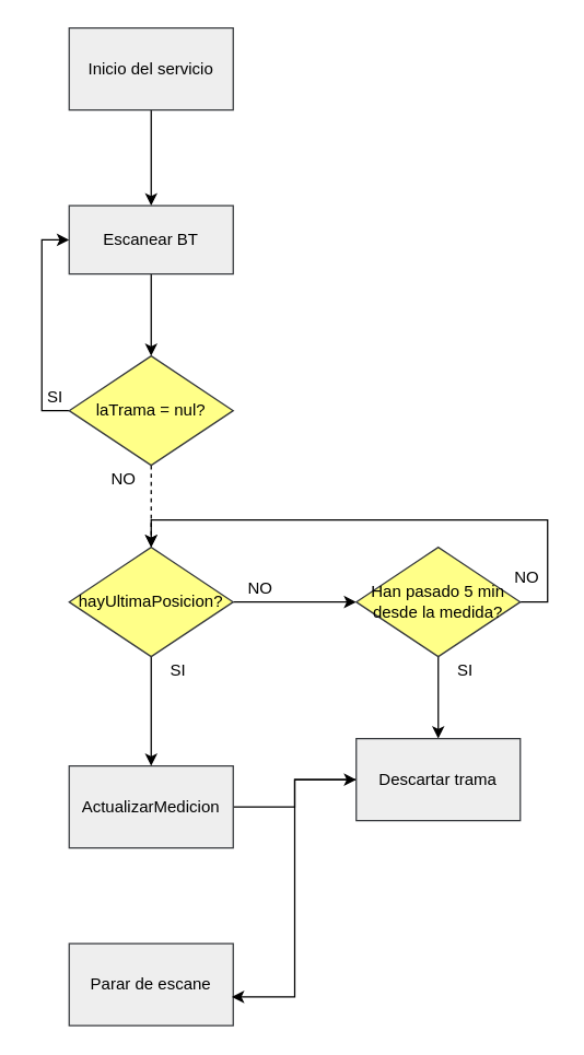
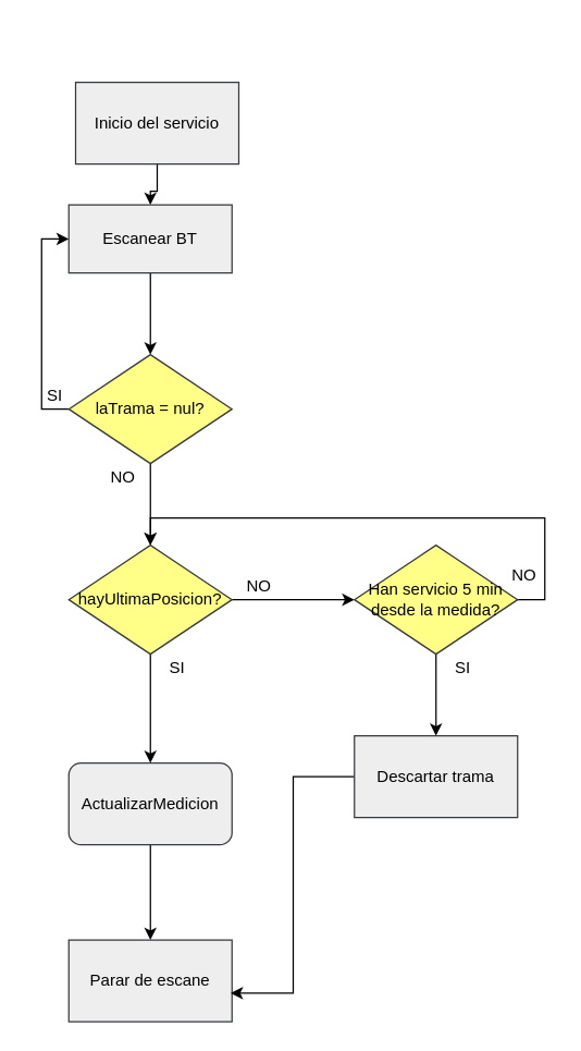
- <mxCell id="3" value="Inicio del servicio" style="rounded=0;whiteSpace=wrap;html=1;fillColor=#eeeeee;strokeColor=#36393d;" vertex="1" parent="1"><mxGeometry x="50" y="20" width="120" height="60" as="geometry" /></mxCell>
+ <mxCell id="3" value="Inicio del servicio" style="rounded=0;whiteSpace=wrap;html=1;fillColor=#eeeeee;strokeColor=#36393d;" vertex="1" parent="1"><mxGeometry x="55" y="60" width="120" height="60" as="geometry" /></mxCell>
- <mxCell id="6" style="edgeStyle=orthogonalEdgeStyle;rounded=0;orthogonalLoop=1;jettySize=auto;html=1;entryX=0.5;entryY=0;entryDx=0;entryDy=0;dashed=1;" edge="1" parent="1" source="8" target="14"><mxGeometry relative="1" as="geometry" /></mxCell>
+ <mxCell id="6" style="edgeStyle=orthogonalEdgeStyle;rounded=0;orthogonalLoop=1;jettySize=auto;html=1;entryX=0.5;entryY=0;entryDx=0;entryDy=0;" edge="1" parent="1" source="8" target="14"><mxGeometry relative="1" as="geometry" /></mxCell>
- <mxCell id="17" value="Han pasado 5 min desde la medida?" style="rhombus;whiteSpace=wrap;html=1;fillColor=#ffff88;strokeColor=#36393d;" vertex="1" parent="1"><mxGeometry x="260" y="400" width="120" height="80" as="geometry" /></mxCell>
+ <mxCell id="17" value="Han servicio 5 min desde la medida?" style="rhombus;whiteSpace=wrap;html=1;fillColor=#ffff88;strokeColor=#36393d;" vertex="1" parent="1"><mxGeometry x="260" y="400" width="120" height="80" as="geometry" /></mxCell>
- <mxCell id="10" value="ActualizarMedicion" style="rounded=0;whiteSpace=wrap;html=1;fillColor=#eeeeee;strokeColor=#36393d;" vertex="1" parent="1"><mxGeometry x="50" y="560" width="120" height="60" as="geometry" /></mxCell>
+ <mxCell id="10" value="ActualizarMedicion" style="whiteSpace=wrap;html=1;fillColor=#eeeeee;strokeColor=#36393d;rounded=1;" vertex="1" parent="1"><mxGeometry x="50" y="560" width="120" height="60" as="geometry" /></mxCell>
- <mxCell id="9" style="edgeStyle=orthogonalEdgeStyle;rounded=0;orthogonalLoop=1;jettySize=auto;html=1;" edge="1" parent="1" source="10" target="19"><mxGeometry relative="1" as="geometry" /></mxCell>
+ <mxCell id="9" style="edgeStyle=orthogonalEdgeStyle;rounded=0;orthogonalLoop=1;jettySize=auto;html=1;entryX=0.5;entryY=0;entryDx=0;entryDy=0;" edge="1" parent="1" source="10" target="11"><mxGeometry relative="1" as="geometry" /></mxCell>
